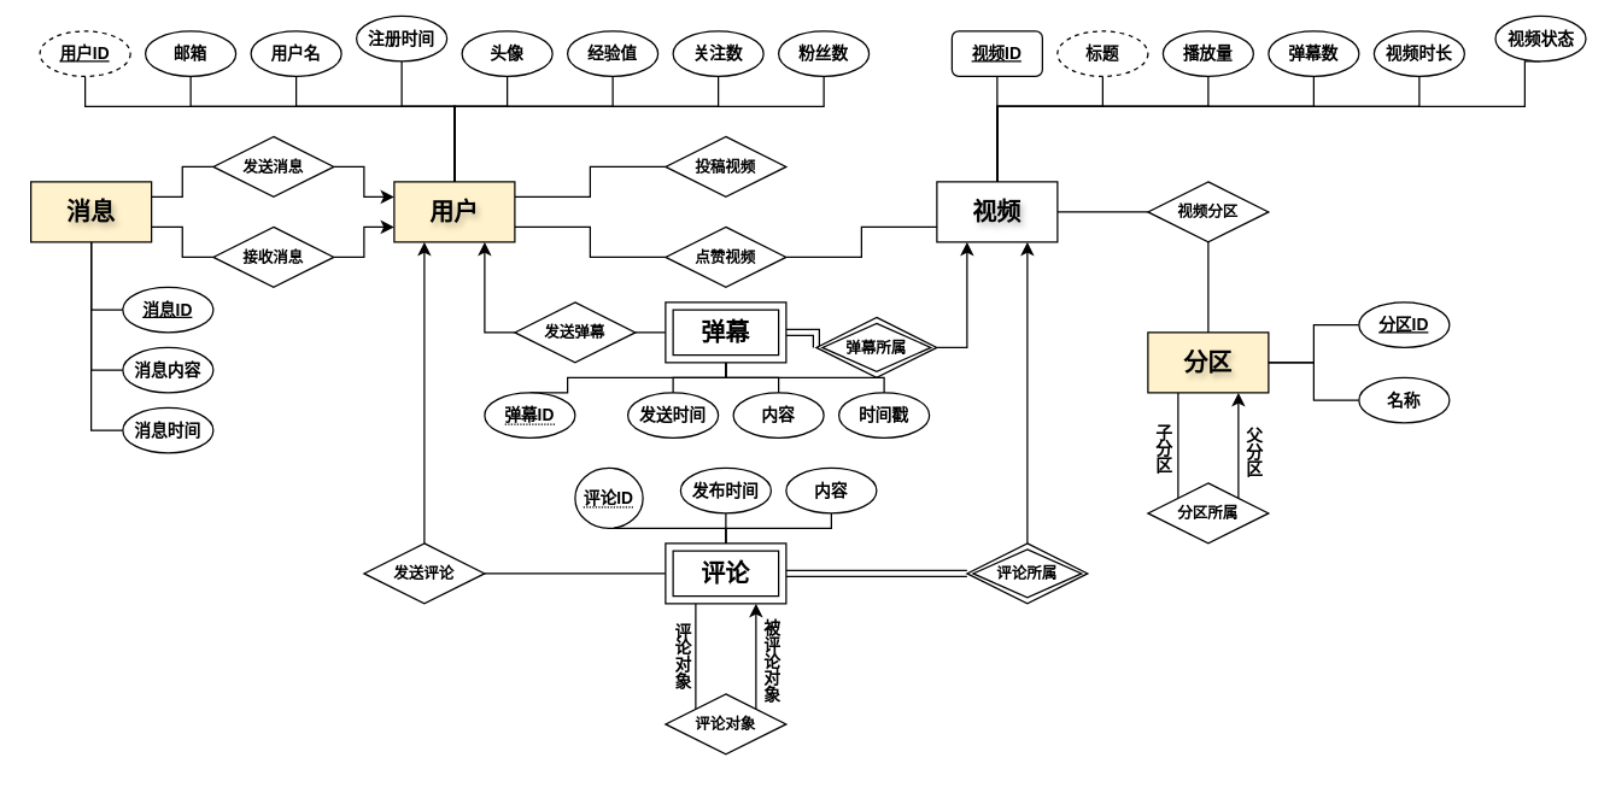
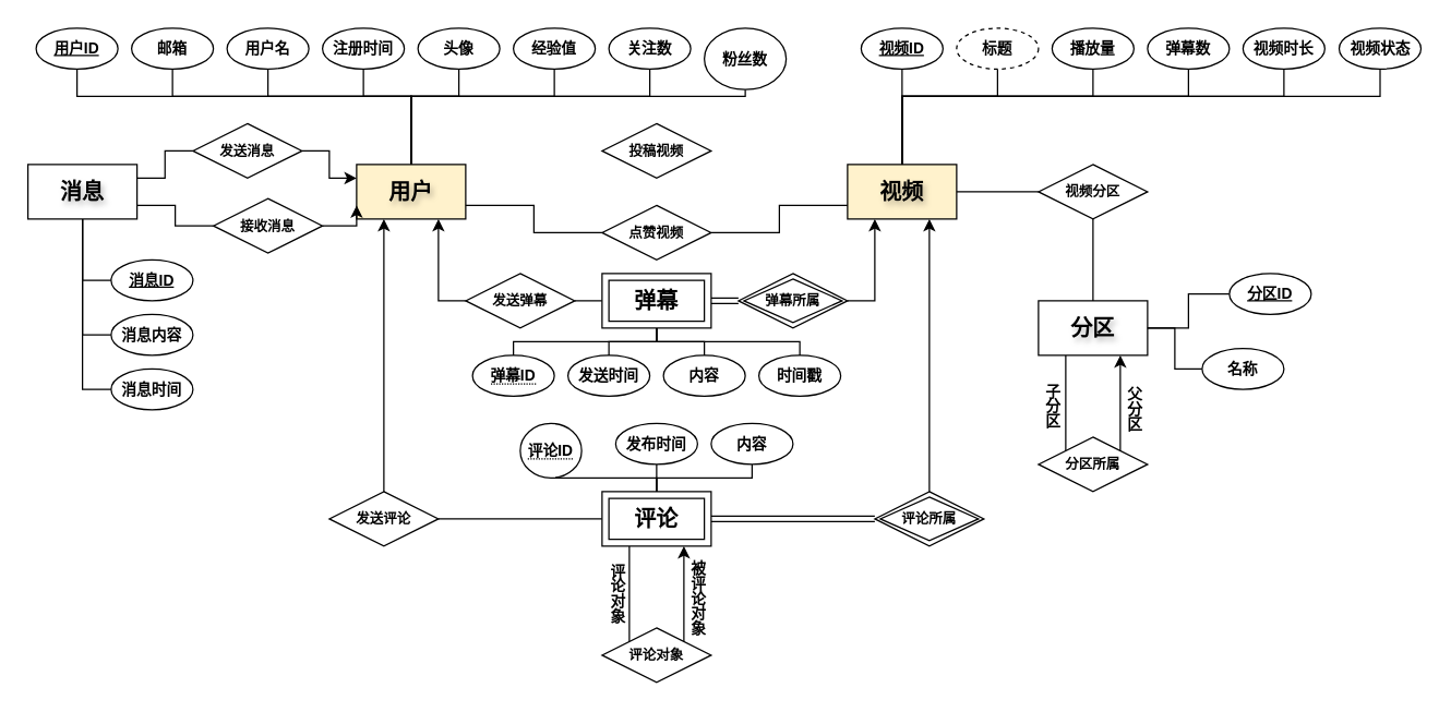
- <mxCell id="59" value="注册时间" style="ellipse;whiteSpace=wrap;html=1;align=center;strokeColor=default;verticalAlign=middle;fontFamily=Helvetica;fontSize=11;fontColor=default;labelBackgroundColor=default;fillColor=default;fontStyle=1" parent="1" vertex="1"><mxGeometry x="236" y="10" width="60" height="30" as="geometry" /></mxCell>
+ <mxCell id="59" value="注册时间" style="ellipse;whiteSpace=wrap;html=1;align=center;strokeColor=default;verticalAlign=middle;fontFamily=Helvetica;fontSize=11;fontColor=default;labelBackgroundColor=default;fillColor=default;fontStyle=1" parent="1" vertex="1"><mxGeometry x="236" y="20" width="60" height="30" as="geometry" /></mxCell>
- <mxCell id="71" value="视频状态" style="ellipse;whiteSpace=wrap;html=1;align=center;strokeColor=default;verticalAlign=middle;fontFamily=Helvetica;fontSize=11;fontColor=default;labelBackgroundColor=default;fillColor=default;fontStyle=1" parent="1" vertex="1"><mxGeometry x="991.5" y="10" width="60" height="30" as="geometry" /></mxCell>
+ <mxCell id="71" value="视频状态" style="ellipse;whiteSpace=wrap;html=1;align=center;strokeColor=default;verticalAlign=middle;fontFamily=Helvetica;fontSize=11;fontColor=default;labelBackgroundColor=default;fillColor=default;fontStyle=1" parent="1" vertex="1"><mxGeometry x="981.5" y="20" width="60" height="30" as="geometry" /></mxCell>
- <mxCell id="56" value="用户ID" style="ellipse;whiteSpace=wrap;html=1;align=center;fontStyle=5;strokeColor=default;verticalAlign=middle;fontFamily=Helvetica;fontSize=11;fontColor=default;labelBackgroundColor=default;fillColor=default;dashed=1;" parent="1" vertex="1"><mxGeometry x="26" y="20" width="60" height="30" as="geometry" /></mxCell>
+ <mxCell id="56" value="用户ID" style="ellipse;whiteSpace=wrap;html=1;align=center;fontStyle=5;strokeColor=default;verticalAlign=middle;fontFamily=Helvetica;fontSize=11;fontColor=default;labelBackgroundColor=default;fillColor=default;" parent="1" vertex="1"><mxGeometry x="26" y="20" width="60" height="30" as="geometry" /></mxCell>
- <mxCell id="62" value="粉丝数" style="ellipse;whiteSpace=wrap;html=1;align=center;strokeColor=default;verticalAlign=middle;fontFamily=Helvetica;fontSize=11;fontColor=default;labelBackgroundColor=default;fillColor=default;fontStyle=1" parent="1" vertex="1"><mxGeometry x="516" y="20" width="60" height="30" as="geometry" /></mxCell>
+ <mxCell id="62" value="粉丝数" style="ellipse;whiteSpace=wrap;html=1;align=center;strokeColor=default;verticalAlign=middle;fontFamily=Helvetica;fontSize=11;fontColor=default;labelBackgroundColor=default;fillColor=default;fontStyle=1" parent="1" vertex="1"><mxGeometry x="516" y="20" width="60" height="45" as="geometry" /></mxCell>
- <mxCell id="65" value="视频ID" style="whiteSpace=wrap;html=1;align=center;fontStyle=5;strokeColor=default;verticalAlign=middle;fontFamily=Helvetica;fontSize=11;fontColor=default;labelBackgroundColor=default;fillColor=default;rounded=1;" parent="1" vertex="1"><mxGeometry x="631" y="20" width="60" height="30" as="geometry" /></mxCell>
+ <mxCell id="65" value="视频ID" style="ellipse;whiteSpace=wrap;html=1;align=center;fontStyle=5;strokeColor=default;verticalAlign=middle;fontFamily=Helvetica;fontSize=11;fontColor=default;labelBackgroundColor=default;fillColor=default;" parent="1" vertex="1"><mxGeometry x="631" y="20" width="60" height="30" as="geometry" /></mxCell>
- <mxCell id="2" style="rounded=0;orthogonalLoop=1;jettySize=auto;html=1;entryX=0;entryY=0.5;entryDx=0;entryDy=0;strokeColor=default;endArrow=none;startFill=0;exitX=1;exitY=0.25;exitDx=0;exitDy=0;edgeStyle=orthogonalEdgeStyle;fontSize=10;fontStyle=1" parent="1" source="11" target="22" edge="1"><mxGeometry relative="1" as="geometry" /></mxCell>
- <mxCell id="21" value="&lt;font style=&quot;font-size: 16px;&quot;&gt;消息&lt;/font&gt;" style="whiteSpace=wrap;html=1;align=center;fontSize=10;textShadow=1;fontStyle=1;fillColor=#fff2cc;" parent="1" vertex="1"><mxGeometry x="20" y="120" width="80" height="40" as="geometry" /></mxCell>
+ <mxCell id="21" value="&lt;font style=&quot;font-size: 16px;&quot;&gt;消息&lt;/font&gt;" style="whiteSpace=wrap;html=1;align=center;fontSize=10;textShadow=1;fontStyle=1" parent="1" vertex="1"><mxGeometry x="20" y="120" width="80" height="40" as="geometry" /></mxCell>
- <mxCell id="17" value="&lt;font style=&quot;font-size: 16px;&quot;&gt;视频&lt;/font&gt;" style="whiteSpace=wrap;html=1;align=center;fontSize=10;textShadow=1;fontStyle=1" parent="1" vertex="1"><mxGeometry x="621" y="120" width="80" height="40" as="geometry" /></mxCell>
+ <mxCell id="17" value="&lt;font style=&quot;font-size: 16px;&quot;&gt;视频&lt;/font&gt;" style="whiteSpace=wrap;html=1;align=center;fontSize=10;textShadow=1;fontStyle=1;fillColor=#fff2cc;" parent="1" vertex="1"><mxGeometry x="621" y="120" width="80" height="40" as="geometry" /></mxCell>
- <mxCell id="47" value="接收消息" style="shape=rhombus;perimeter=rhombusPerimeter;whiteSpace=wrap;html=1;align=center;strokeColor=default;verticalAlign=middle;fontFamily=Helvetica;fontSize=10;fontColor=default;labelBackgroundColor=default;fillColor=default;fontStyle=1" parent="1" vertex="1"><mxGeometry x="141" y="150" width="80" height="40" as="geometry" /></mxCell>
+ <mxCell id="47" value="接收消息" style="shape=rhombus;perimeter=rhombusPerimeter;whiteSpace=wrap;html=1;align=center;strokeColor=default;verticalAlign=middle;fontFamily=Helvetica;fontSize=10;fontColor=default;labelBackgroundColor=default;fillColor=default;fontStyle=1" parent="1" vertex="1"><mxGeometry x="156" y="145" width="80" height="40" as="geometry" /></mxCell>
- <mxCell id="51" value="弹幕所属" style="shape=rhombus;double=1;perimeter=rhombusPerimeter;whiteSpace=wrap;html=1;align=center;strokeColor=default;verticalAlign=middle;fontFamily=Helvetica;fontSize=10;fontColor=default;labelBackgroundColor=default;fillColor=default;fontStyle=1" parent="1" vertex="1"><mxGeometry x="541" y="210" width="80" height="40" as="geometry" /></mxCell>
+ <mxCell id="51" value="弹幕所属" style="shape=rhombus;double=1;perimeter=rhombusPerimeter;whiteSpace=wrap;html=1;align=center;strokeColor=default;verticalAlign=middle;fontFamily=Helvetica;fontSize=10;fontColor=default;labelBackgroundColor=default;fillColor=default;fontStyle=1" parent="1" vertex="1"><mxGeometry x="541" y="200" width="80" height="40" as="geometry" /></mxCell>
- <mxCell id="20" value="&lt;font style=&quot;font-size: 16px;&quot;&gt;分区&lt;/font&gt;" style="whiteSpace=wrap;html=1;align=center;fontFamily=Helvetica;fontSize=10;textShadow=1;fontStyle=1;fillColor=#fff2cc;" parent="1" vertex="1"><mxGeometry x="761" y="220" width="80" height="40" as="geometry" /></mxCell>
+ <mxCell id="20" value="&lt;font style=&quot;font-size: 16px;&quot;&gt;分区&lt;/font&gt;" style="whiteSpace=wrap;html=1;align=center;fontFamily=Helvetica;fontSize=10;textShadow=1;fontStyle=1" parent="1" vertex="1"><mxGeometry x="761" y="220" width="80" height="40" as="geometry" /></mxCell>
- <mxCell id="73" value="名称" style="ellipse;whiteSpace=wrap;html=1;align=center;strokeColor=default;verticalAlign=middle;fontFamily=Helvetica;fontSize=11;fontColor=default;labelBackgroundColor=default;fillColor=default;fontStyle=1" parent="1" vertex="1"><mxGeometry x="901" y="250" width="60" height="30" as="geometry" /></mxCell>
+ <mxCell id="73" value="名称" style="ellipse;whiteSpace=wrap;html=1;align=center;strokeColor=default;verticalAlign=middle;fontFamily=Helvetica;fontSize=11;fontColor=default;labelBackgroundColor=default;fillColor=default;fontStyle=1" parent="1" vertex="1"><mxGeometry x="881" y="255" width="60" height="30" as="geometry" /></mxCell>
- <mxCell id="83" value="&lt;span style=&quot;border-bottom: 1px dotted&quot;&gt;弹幕ID&lt;/span&gt;" style="ellipse;whiteSpace=wrap;html=1;align=center;strokeColor=default;verticalAlign=middle;fontFamily=Helvetica;fontSize=11;fontColor=default;labelBackgroundColor=default;fillColor=default;fontStyle=1" parent="1" vertex="1"><mxGeometry x="321" y="260" width="60" height="30" as="geometry" /></mxCell>
+ <mxCell id="83" value="&lt;span style=&quot;border-bottom: 1px dotted&quot;&gt;弹幕ID&lt;/span&gt;" style="ellipse;whiteSpace=wrap;html=1;align=center;strokeColor=default;verticalAlign=middle;fontFamily=Helvetica;fontSize=11;fontColor=default;labelBackgroundColor=default;fillColor=default;fontStyle=1" parent="1" vertex="1"><mxGeometry x="346" y="260" width="60" height="30" as="geometry" /></mxCell>
